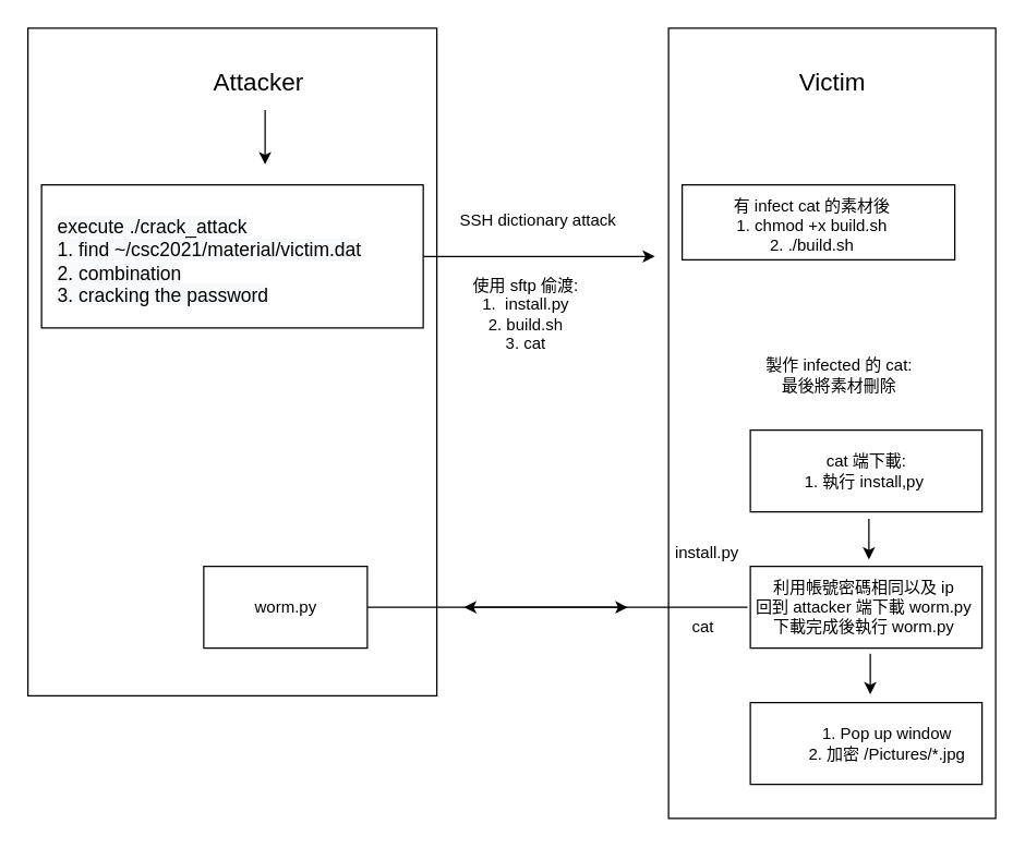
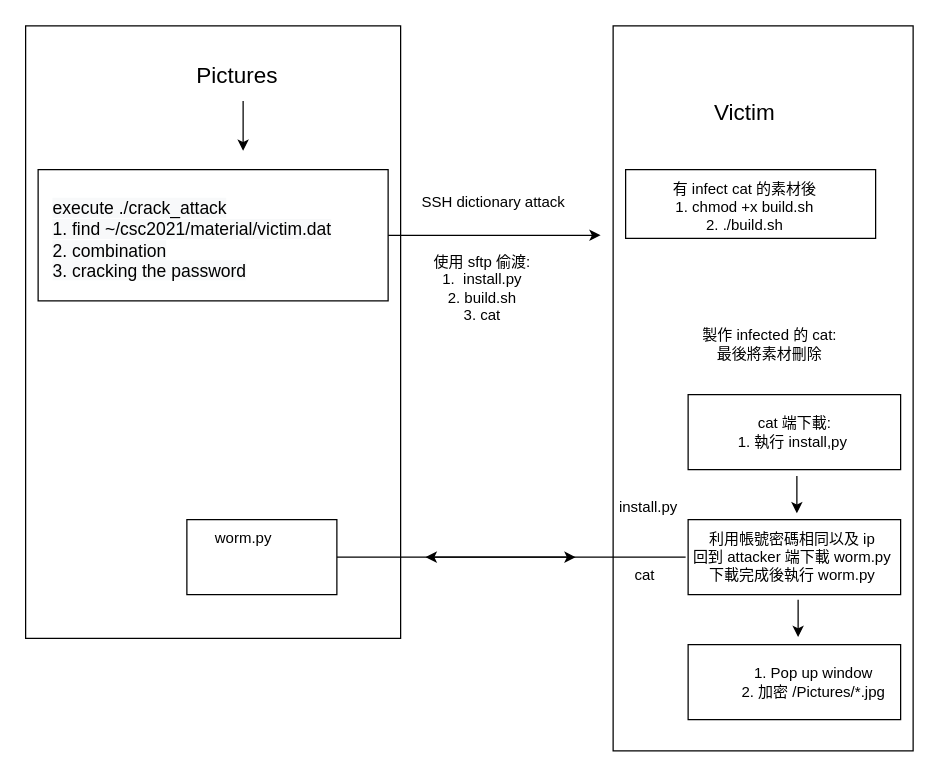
- <mxCell id="6" value="&lt;font style=&quot;font-size: 18px&quot;&gt;Attacker&lt;/font&gt;" style="text;html=1;resizable=0;autosize=1;align=center;verticalAlign=middle;points=[];fillColor=none;strokeColor=none;rounded=0;" parent="1" vertex="1"><mxGeometry x="149" y="50" width="80" height="20" as="geometry" /></mxCell>
+ <mxCell id="6" value="&lt;font style=&quot;font-size: 18px&quot;&gt;Pictures&lt;/font&gt;" style="text;html=1;resizable=0;autosize=1;align=center;verticalAlign=middle;points=[];fillColor=none;strokeColor=none;rounded=0;" parent="1" vertex="1"><mxGeometry x="149" y="50" width="80" height="20" as="geometry" /></mxCell>
- <mxCell id="7" value="&lt;font style=&quot;font-size: 18px&quot;&gt;Victim&lt;/font&gt;" style="text;html=1;resizable=0;autosize=1;align=center;verticalAlign=middle;points=[];fillColor=none;strokeColor=none;rounded=0;" parent="1" vertex="1"><mxGeometry x="580" y="50" width="60" height="20" as="geometry" /></mxCell>
+ <mxCell id="7" value="&lt;font style=&quot;font-size: 18px&quot;&gt;Victim&lt;/font&gt;" style="text;html=1;resizable=0;autosize=1;align=center;verticalAlign=middle;points=[];fillColor=none;strokeColor=none;rounded=0;" parent="1" vertex="1"><mxGeometry x="565" y="80" width="60" height="20" as="geometry" /></mxCell>
- <mxCell id="25" value="worm.py" style="text;html=1;resizable=0;autosize=1;align=center;verticalAlign=middle;points=[];fillColor=none;strokeColor=none;rounded=0;shadow=0;" vertex="1" parent="1"><mxGeometry x="179" y="435" width="60" height="20" as="geometry" /></mxCell>
+ <mxCell id="25" value="worm.py" style="text;html=1;resizable=0;autosize=1;align=center;verticalAlign=middle;points=[];fillColor=none;strokeColor=none;rounded=0;shadow=0;" vertex="1" parent="1"><mxGeometry x="164" y="420" width="60" height="20" as="geometry" /></mxCell>
